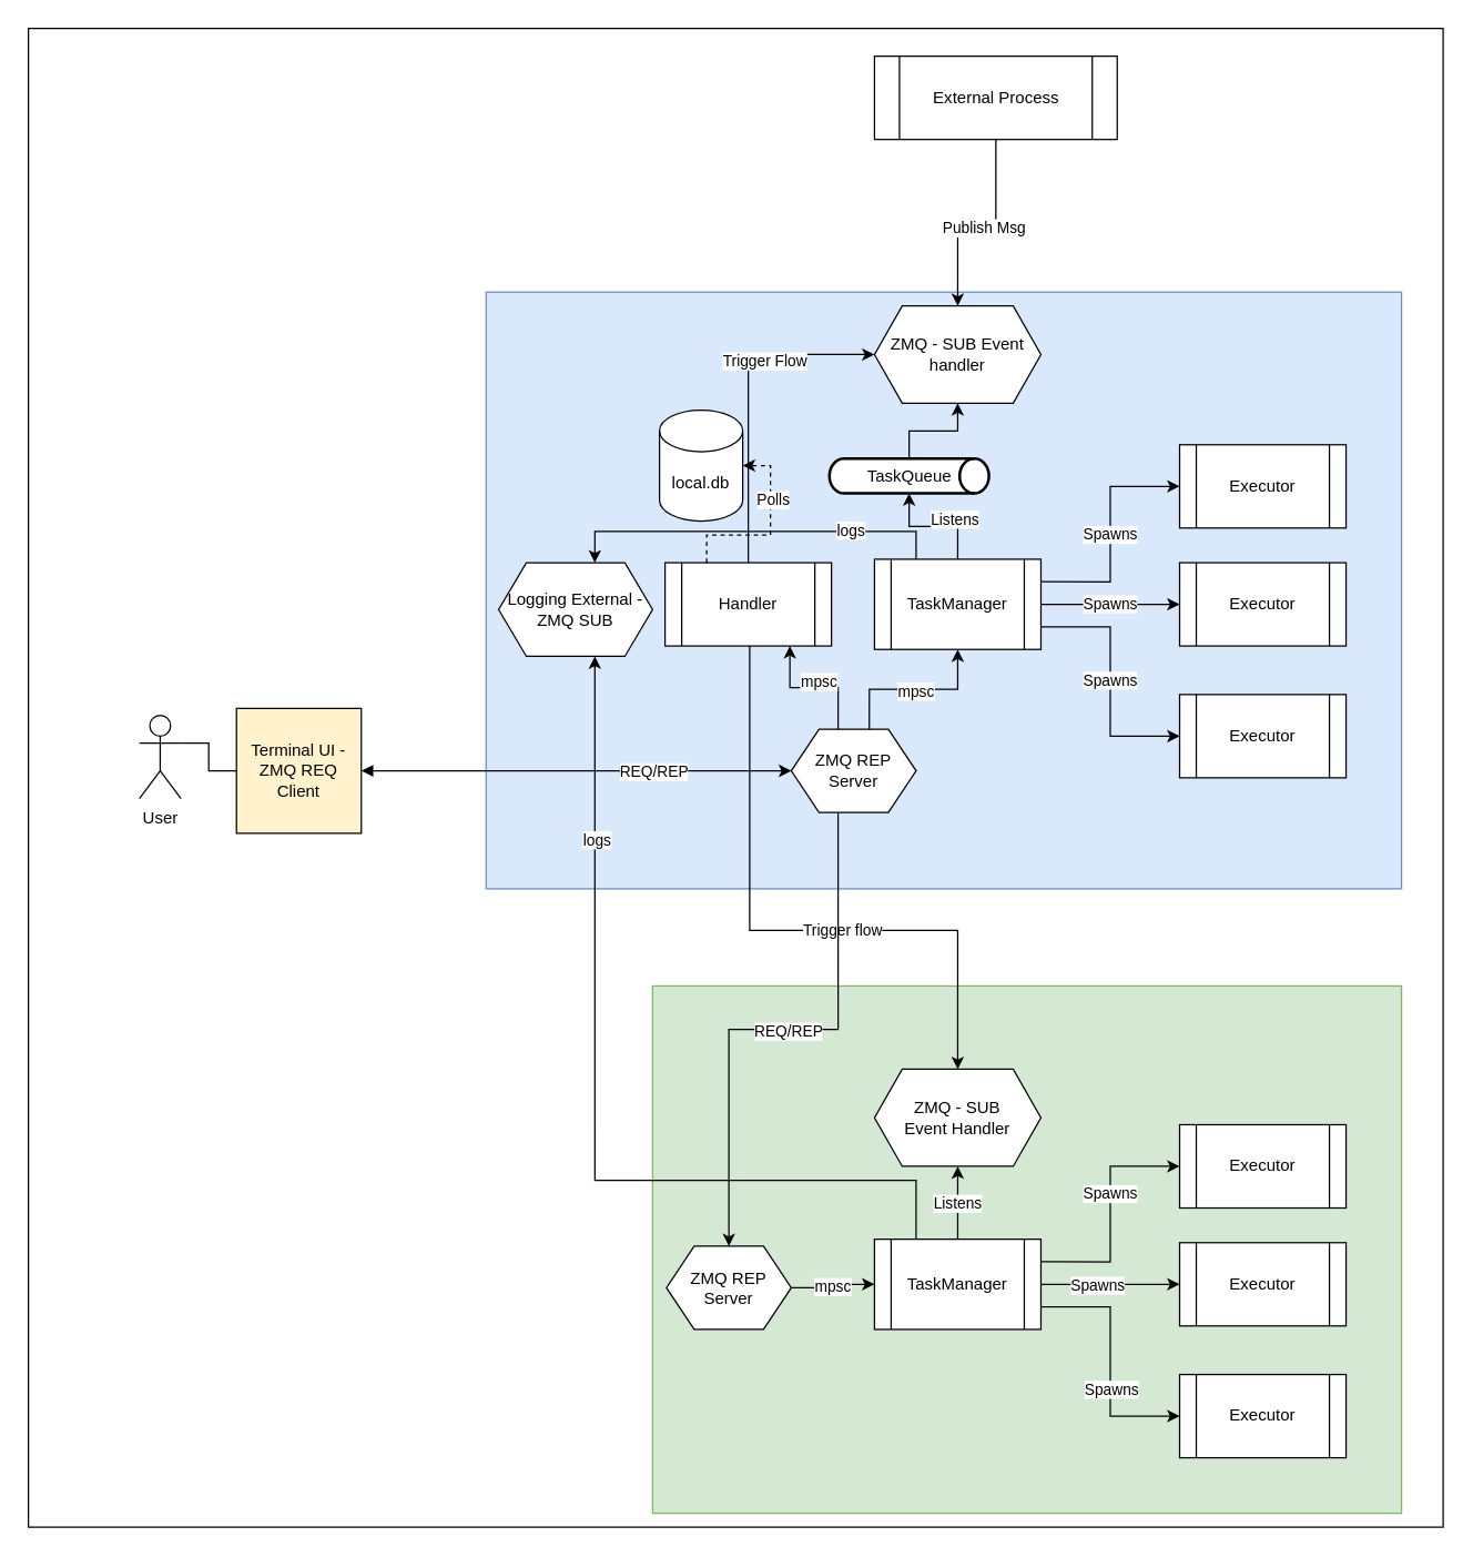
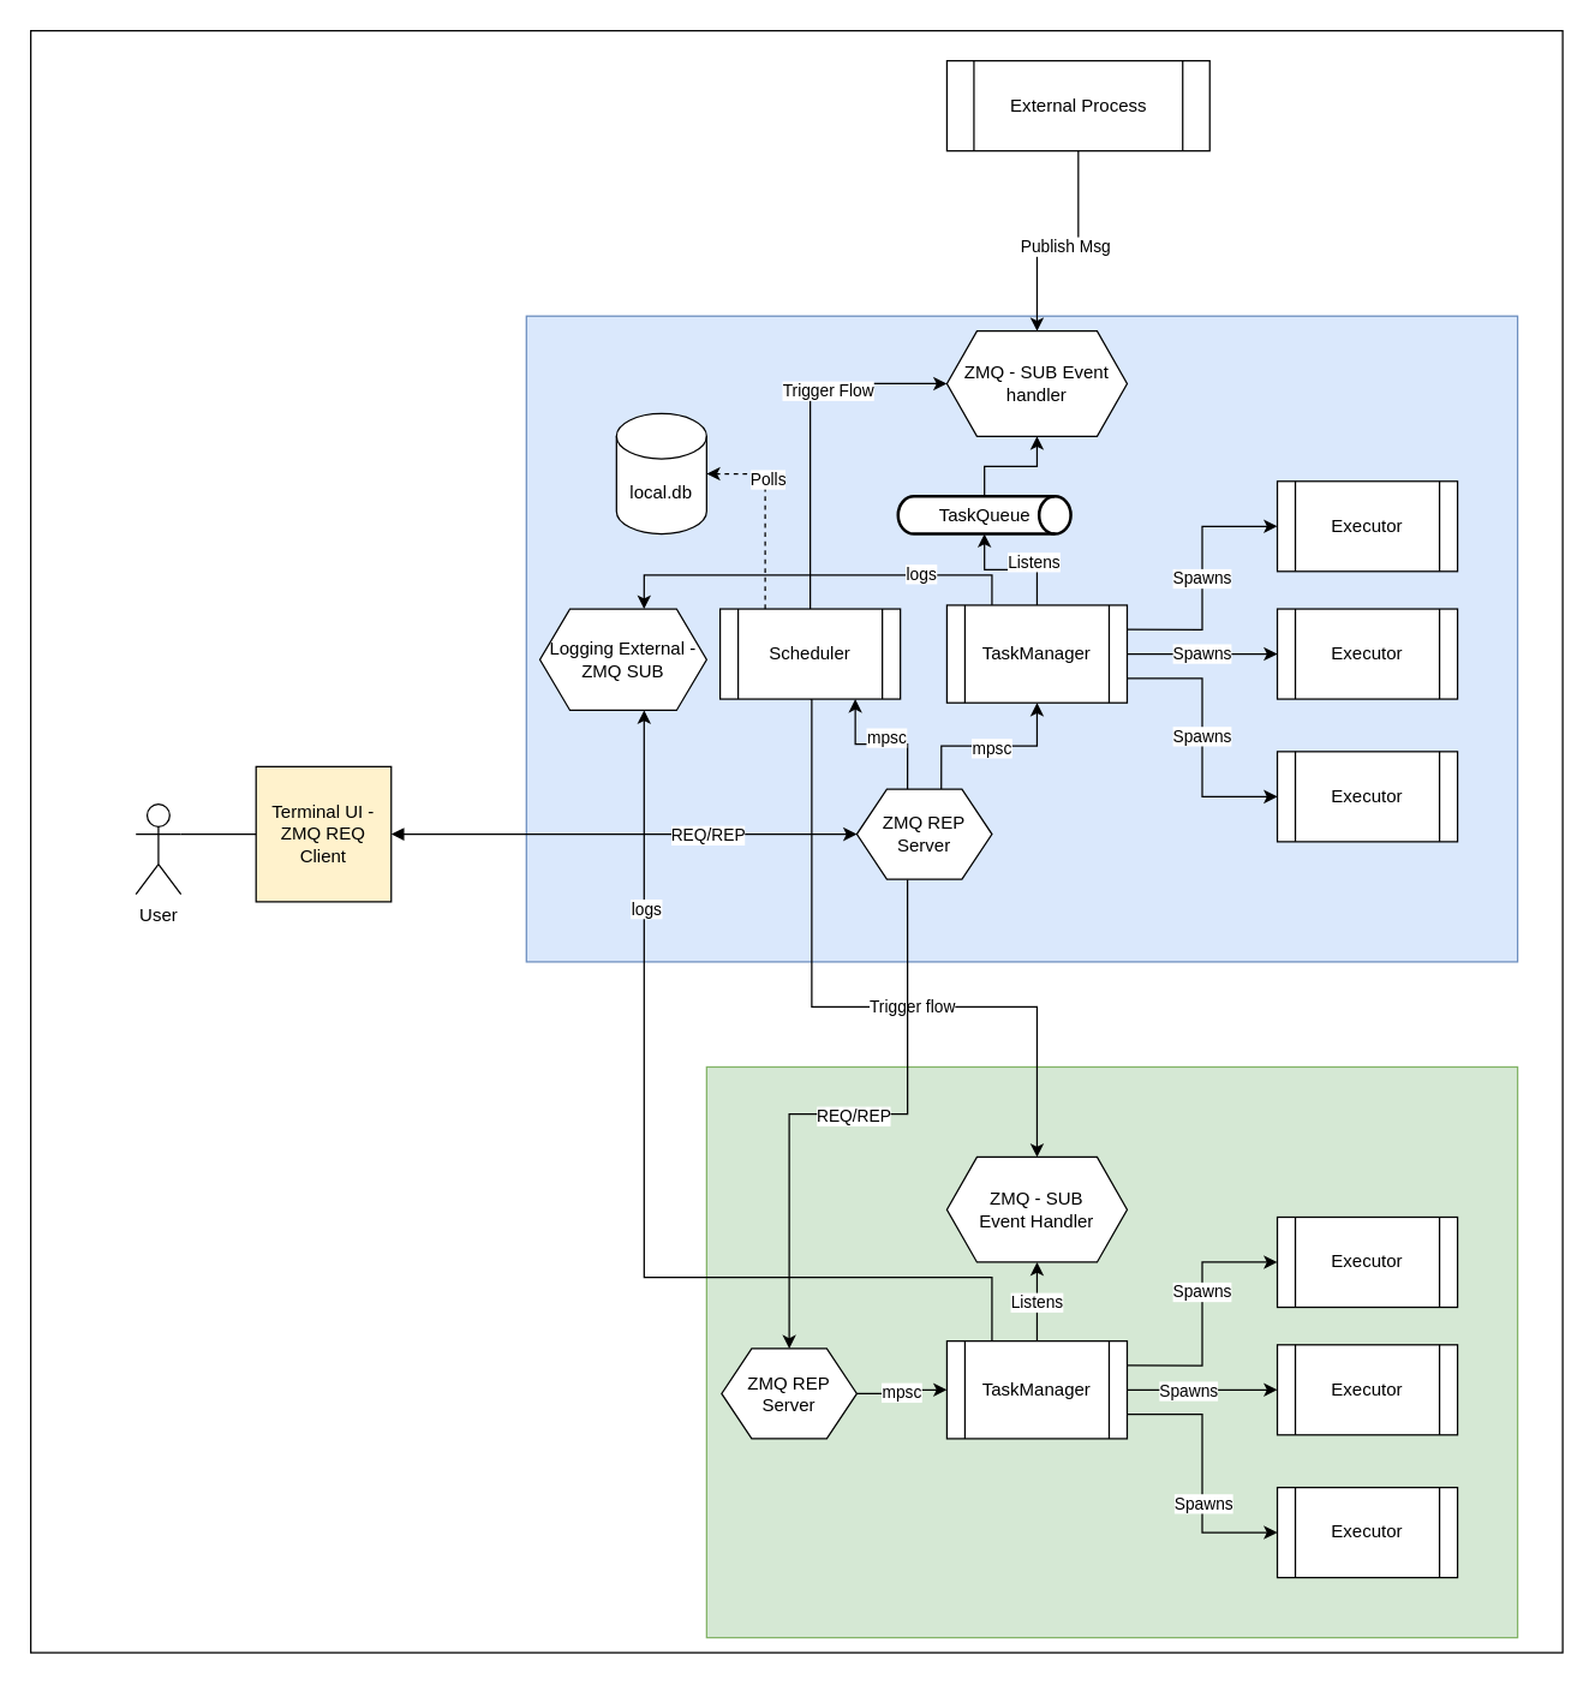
- <mxCell id="7" value="local.db" style="shape=cylinder3;whiteSpace=wrap;html=1;boundedLbl=1;backgroundOutline=1;size=15;" parent="1" vertex="1"><mxGeometry x="475" y="295" width="60" height="80" as="geometry" /></mxCell>
+ <mxCell id="7" value="local.db" style="shape=cylinder3;whiteSpace=wrap;html=1;boundedLbl=1;backgroundOutline=1;size=15;" parent="1" vertex="1"><mxGeometry x="410" y="275" width="60" height="80" as="geometry" /></mxCell>
- <mxCell id="32" value="Handler" style="shape=process;whiteSpace=wrap;html=1;backgroundOutline=1;" parent="1" vertex="1"><mxGeometry x="479" y="405" width="120" height="60" as="geometry" /></mxCell>
+ <mxCell id="32" value="Scheduler" style="shape=process;whiteSpace=wrap;html=1;backgroundOutline=1;" parent="1" vertex="1"><mxGeometry x="479" y="405" width="120" height="60" as="geometry" /></mxCell>
- <mxCell id="6" value="User" style="shape=umlActor;verticalLabelPosition=bottom;verticalAlign=top;html=1;outlineConnect=0;" parent="1" vertex="1"><mxGeometry x="100" y="515" width="30" height="60" as="geometry" /></mxCell>
+ <mxCell id="6" value="User" style="shape=umlActor;verticalLabelPosition=bottom;verticalAlign=top;html=1;outlineConnect=0;" parent="1" vertex="1"><mxGeometry x="90" y="535" width="30" height="60" as="geometry" /></mxCell>
